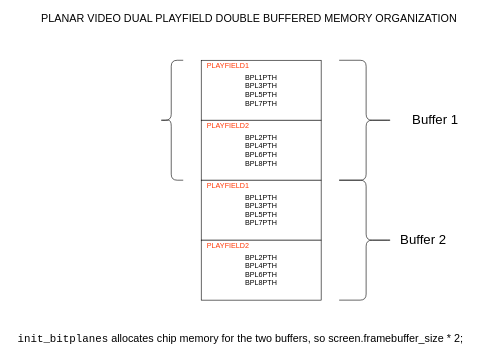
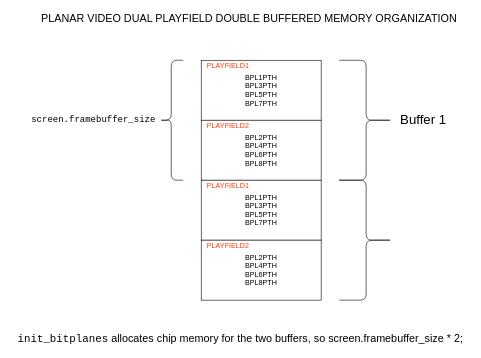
+ <mxCell id="15" value="&lt;font face=&quot;Courier New&quot; style=&quot;font-size: 15px&quot;&gt;screen.framebuffer_size&lt;/font&gt;" style="text;html=1;align=center;verticalAlign=middle;resizable=0;points=[];autosize=1;strokeColor=none;fillColor=none;" vertex="1" parent="1"><mxGeometry x="45" y="190" width="220" height="20" as="geometry" /></mxCell>
- <mxCell id="11" value="&lt;font style=&quot;font-size: 22px&quot;&gt;Buffer 1&lt;/font&gt;" style="text;html=1;align=center;verticalAlign=middle;resizable=0;points=[];autosize=1;strokeColor=none;fillColor=none;" vertex="1" parent="1"><mxGeometry x="680" y="190" width="90" height="20" as="geometry" /></mxCell>
+ <mxCell id="11" value="&lt;font style=&quot;font-size: 22px&quot;&gt;Buffer 1&lt;/font&gt;" style="text;html=1;align=center;verticalAlign=middle;resizable=0;points=[];autosize=1;strokeColor=none;fillColor=none;" vertex="1" parent="1"><mxGeometry x="660" y="190" width="90" height="20" as="geometry" /></mxCell>
- <mxCell id="13" value="&lt;font style=&quot;font-size: 22px&quot;&gt;Buffer 2&lt;/font&gt;" style="text;html=1;align=center;verticalAlign=middle;resizable=0;points=[];autosize=1;strokeColor=none;fillColor=none;" vertex="1" parent="1"><mxGeometry x="660" y="390" width="90" height="20" as="geometry" /></mxCell>
